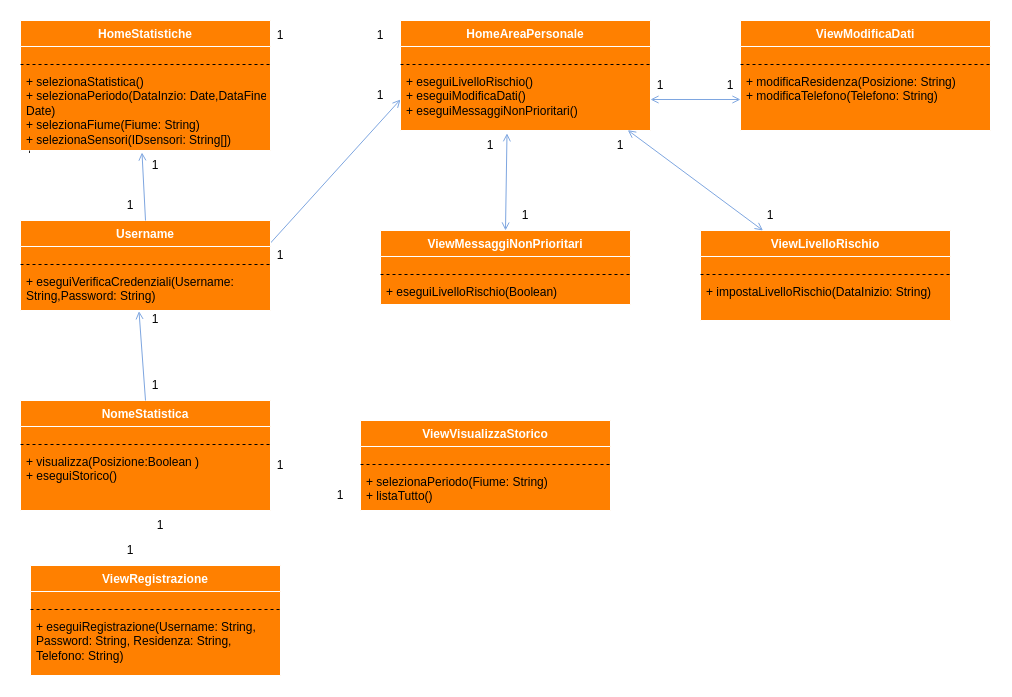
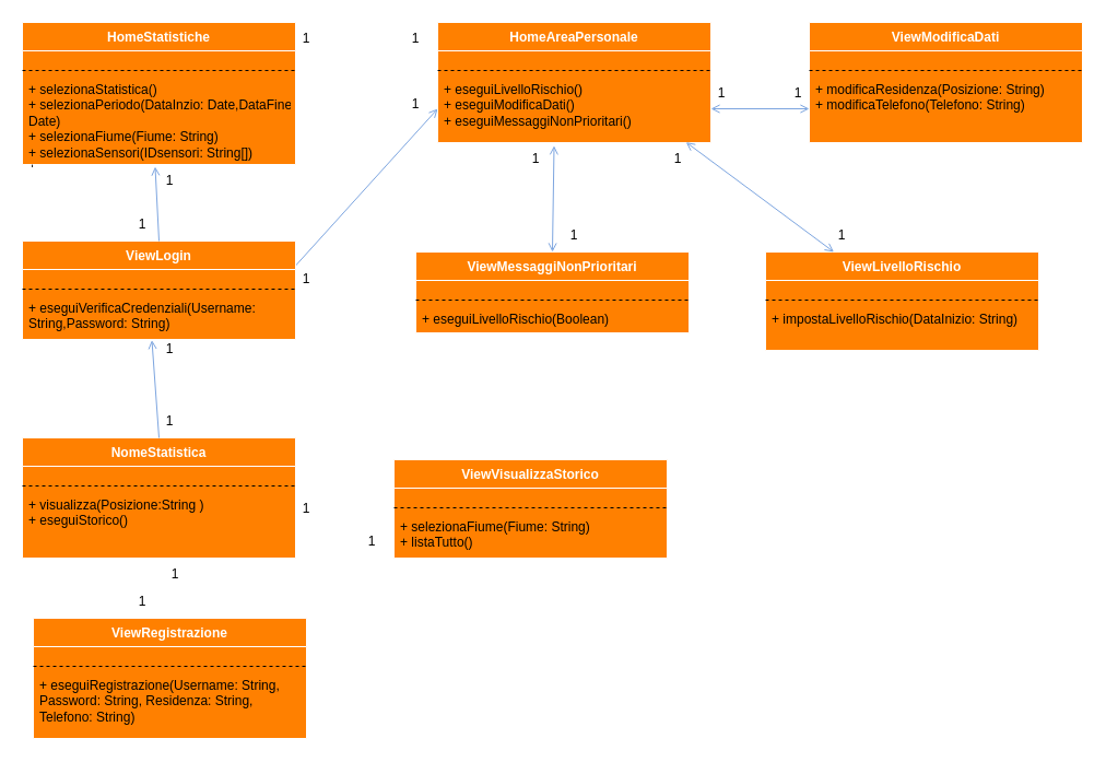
- <mxCell id="3" value="Username" style="swimlane;fontStyle=1;align=center;verticalAlign=top;childLayout=stackLayout;horizontal=1;startSize=26;horizontalStack=0;resizeParent=1;resizeParentMax=0;resizeLast=0;collapsible=1;marginBottom=0;whiteSpace=wrap;html=1;fillColor=#FF8000;swimlaneFillColor=#FF8000;strokeColor=#FFFFFF;fontColor=#FFFFFF;" vertex="1" parent="1"><mxGeometry x="20" y="220" width="250" height="90" as="geometry" /></mxCell>
+ <mxCell id="3" value="ViewLogin" style="swimlane;fontStyle=1;align=center;verticalAlign=top;childLayout=stackLayout;horizontal=1;startSize=26;horizontalStack=0;resizeParent=1;resizeParentMax=0;resizeLast=0;collapsible=1;marginBottom=0;whiteSpace=wrap;html=1;fillColor=#FF8000;swimlaneFillColor=#FF8000;strokeColor=#FFFFFF;fontColor=#FFFFFF;" vertex="1" parent="1"><mxGeometry x="20" y="220" width="250" height="90" as="geometry" /></mxCell>
- <mxCell id="38" value="+ visualizza(Posizione:Boolean )&lt;div&gt;+ eseguiStorico()&lt;/div&gt;" style="text;strokeColor=none;fillColor=none;align=left;verticalAlign=top;spacingLeft=4;spacingRight=4;overflow=hidden;rotatable=0;points=[[0,0.5],[1,0.5]];portConstraint=eastwest;whiteSpace=wrap;html=1;" vertex="1" parent="35"><mxGeometry y="48" width="250" height="62" as="geometry" /></mxCell>
+ <mxCell id="38" value="+ visualizza(Posizione:String )&lt;div&gt;+ eseguiStorico()&lt;/div&gt;" style="text;strokeColor=none;fillColor=none;align=left;verticalAlign=top;spacingLeft=4;spacingRight=4;overflow=hidden;rotatable=0;points=[[0,0.5],[1,0.5]];portConstraint=eastwest;whiteSpace=wrap;html=1;" vertex="1" parent="35"><mxGeometry y="48" width="250" height="62" as="geometry" /></mxCell>
- <mxCell id="34" value="+ selezionaPeriodo(Fiume: String)&lt;div&gt;+ listaTutto()&lt;/div&gt;" style="text;strokeColor=none;fillColor=none;align=left;verticalAlign=top;spacingLeft=4;spacingRight=4;overflow=hidden;rotatable=0;points=[[0,0.5],[1,0.5]];portConstraint=eastwest;whiteSpace=wrap;html=1;" vertex="1" parent="31"><mxGeometry y="48" width="250" height="42" as="geometry" /></mxCell>
+ <mxCell id="34" value="+ selezionaFiume(Fiume: String)&lt;div&gt;+ listaTutto()&lt;/div&gt;" style="text;strokeColor=none;fillColor=none;align=left;verticalAlign=top;spacingLeft=4;spacingRight=4;overflow=hidden;rotatable=0;points=[[0,0.5],[1,0.5]];portConstraint=eastwest;whiteSpace=wrap;html=1;" vertex="1" parent="31"><mxGeometry y="48" width="250" height="42" as="geometry" /></mxCell>
